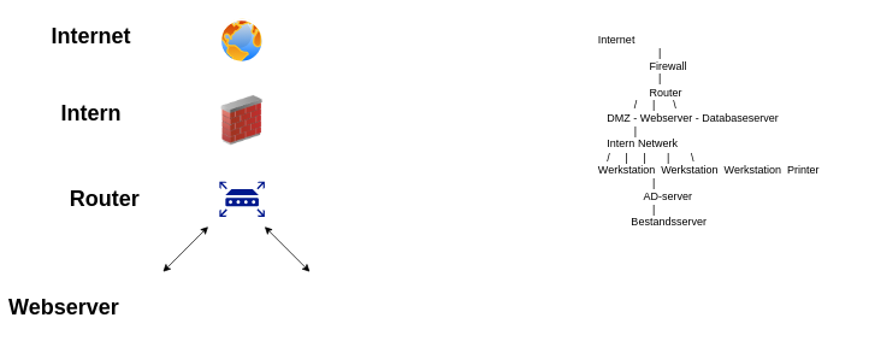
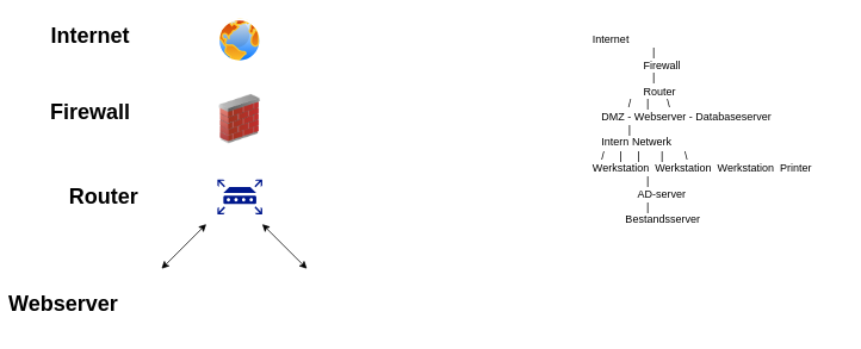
- <mxCell id="8" value="Intern" style="text;strokeColor=none;fillColor=none;html=1;fontSize=24;fontStyle=1;verticalAlign=middle;align=center;" vertex="1" parent="1"><mxGeometry x="50" y="105" width="100" height="40" as="geometry" /></mxCell>
+ <mxCell id="8" value="Firewall" style="text;strokeColor=none;fillColor=none;html=1;fontSize=24;fontStyle=1;verticalAlign=middle;align=center;" vertex="1" parent="1"><mxGeometry x="50" y="105" width="100" height="40" as="geometry" /></mxCell>
